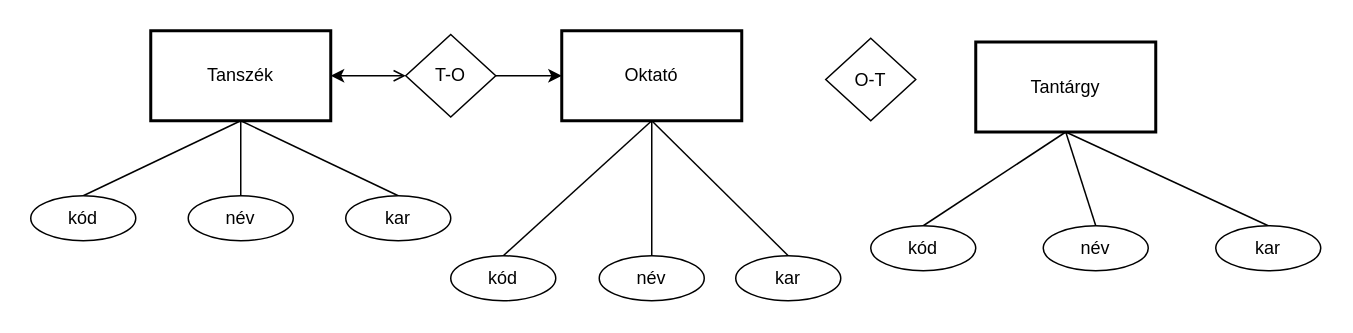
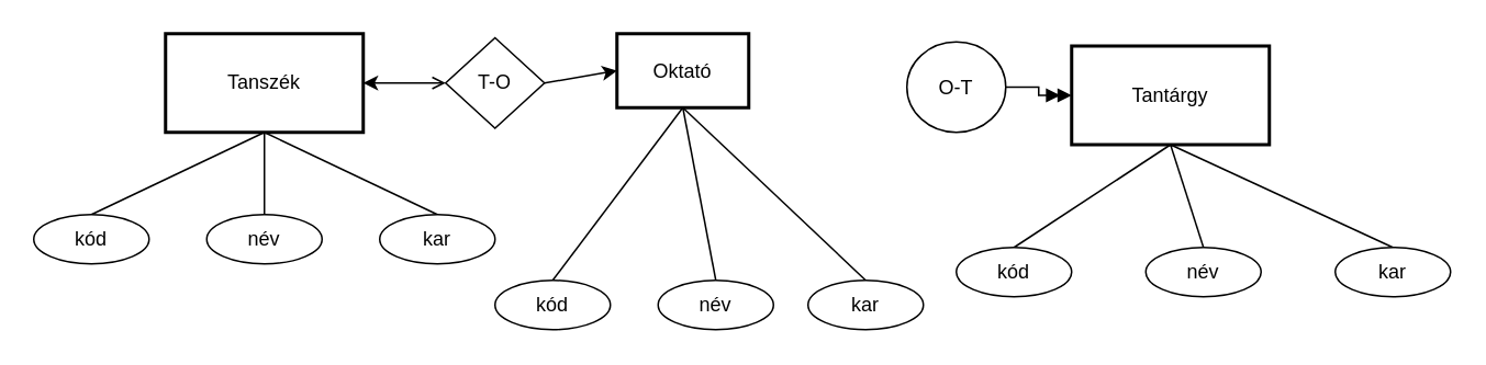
- <mxCell id="7" value="Oktató" style="rounded=0;whiteSpace=wrap;html=1;strokeWidth=2;" vertex="1" parent="1"><mxGeometry x="374" y="20" width="120" height="60" as="geometry" /></mxCell>
+ <mxCell id="7" value="Oktató" style="rounded=0;whiteSpace=wrap;html=1;strokeWidth=2;" vertex="1" parent="1"><mxGeometry x="374" y="20" width="80" height="45" as="geometry" /></mxCell>
- <mxCell id="27" value="O-T" style="rhombus;whiteSpace=wrap;html=1;" vertex="1" parent="1"><mxGeometry x="550" y="25" width="60" height="55" as="geometry" /></mxCell>
+ <mxCell id="27" value="O-T" style="ellipse;whiteSpace=wrap;html=1;" vertex="1" parent="1"><mxGeometry x="550" y="25" width="60" height="55" as="geometry" /></mxCell>
+ <mxCell id="26" value="" style="edgeStyle=orthogonalEdgeStyle;rounded=0;orthogonalLoop=1;jettySize=auto;html=1;endArrow=doubleBlock;endFill=1;" edge="1" parent="1" source="27" target="8"><mxGeometry relative="1" as="geometry" /></mxCell>
